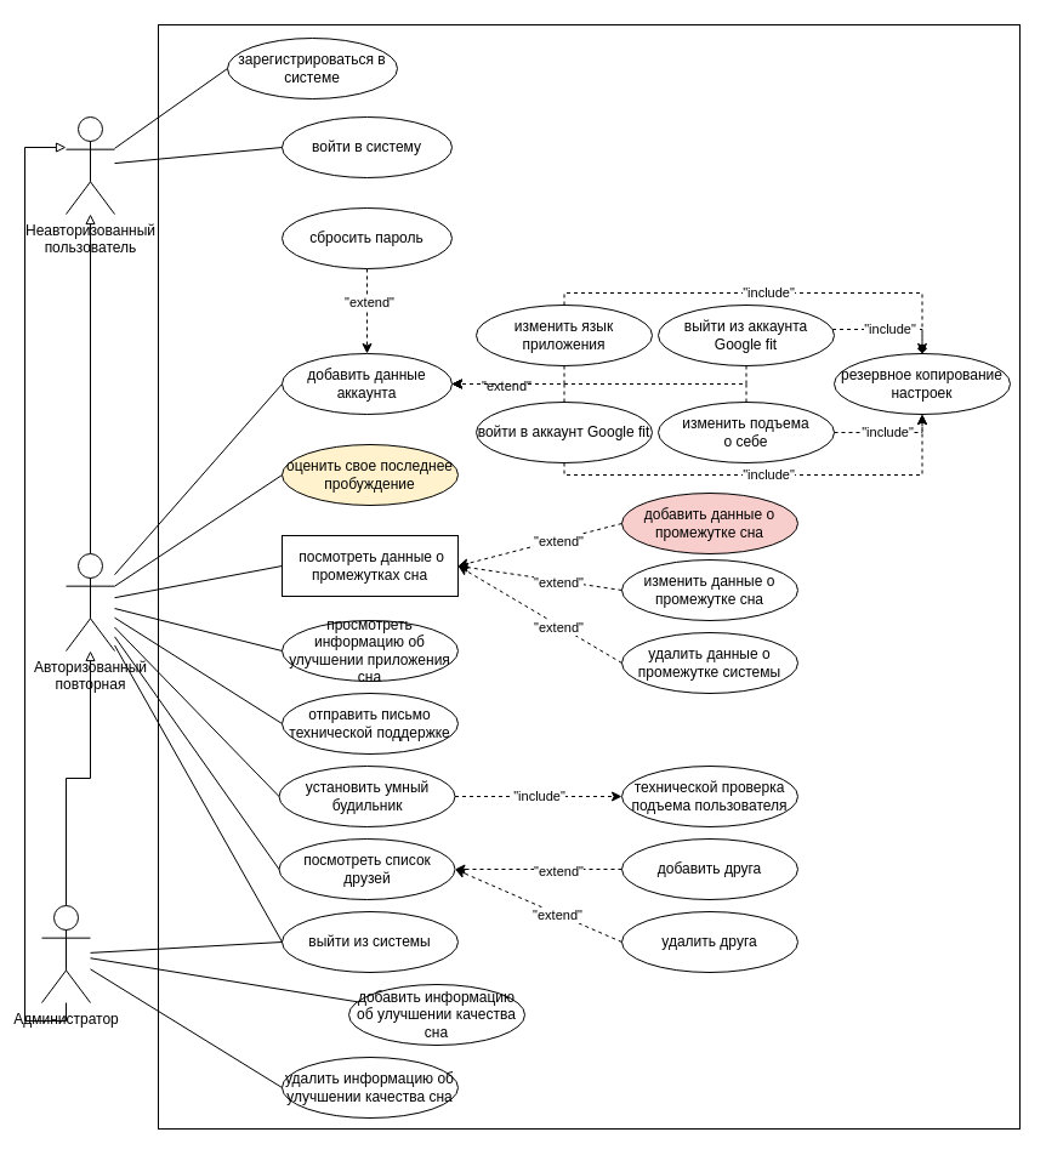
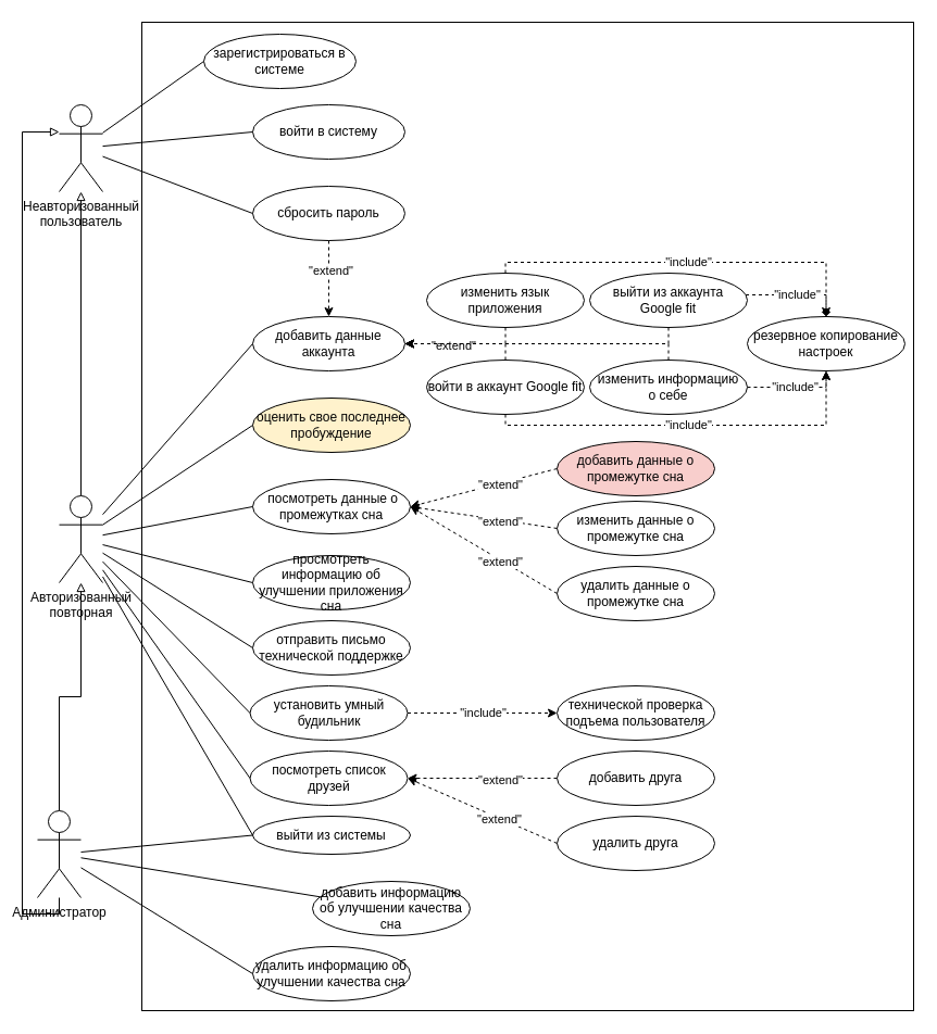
+ <mxCell id="39" style="rounded=0;orthogonalLoop=1;jettySize=auto;html=1;endArrow=none;endFill=0;exitX=0;exitY=0.5;exitDx=0;exitDy=0;" parent="1" source="6" target="3" edge="1"><mxGeometry relative="1" as="geometry"><mxPoint x="252" y="76" as="sourcePoint" /><mxPoint x="72" y="131" as="targetPoint" /></mxGeometry></mxCell>
- <mxCell id="50" value="изменить подъема &lt;br&gt;о себе" style="ellipse;whiteSpace=wrap;html=1;" parent="1" vertex="1"><mxGeometry x="542" y="331" width="145" height="50" as="geometry" /></mxCell>
+ <mxCell id="50" value="изменить информацию &lt;br&gt;о себе" style="ellipse;whiteSpace=wrap;html=1;" parent="1" vertex="1"><mxGeometry x="542" y="331" width="145" height="50" as="geometry" /></mxCell>
- <mxCell id="10" value="&amp;nbsp;посмотреть данные о&lt;br style=&quot;border-color: var(--border-color);&quot;&gt;промежутках сна" style="whiteSpace=wrap;html=1;rounded=0;" parent="1" vertex="1"><mxGeometry x="232" y="441" width="145" height="50" as="geometry" /></mxCell>
+ <mxCell id="10" value="&amp;nbsp;посмотреть данные о&lt;br style=&quot;border-color: var(--border-color);&quot;&gt;промежутках сна" style="ellipse;whiteSpace=wrap;html=1;" parent="1" vertex="1"><mxGeometry x="232" y="441" width="145" height="50" as="geometry" /></mxCell>
- <mxCell id="11" value="удалить данные о промежутке системы" style="ellipse;whiteSpace=wrap;html=1;" parent="1" vertex="1"><mxGeometry x="512" y="521" width="145" height="50" as="geometry" /></mxCell>
+ <mxCell id="11" value="удалить данные о промежутке сна" style="ellipse;whiteSpace=wrap;html=1;" parent="1" vertex="1"><mxGeometry x="512" y="521" width="145" height="50" as="geometry" /></mxCell>
- <mxCell id="14" value="выйти из системы" style="ellipse;whiteSpace=wrap;html=1;" parent="1" vertex="1"><mxGeometry x="232" y="751" width="145" height="50" as="geometry" /></mxCell>
+ <mxCell id="14" value="выйти из системы" style="ellipse;whiteSpace=wrap;html=1;" parent="1" vertex="1"><mxGeometry x="232" y="751" width="145" height="35" as="geometry" /></mxCell>
